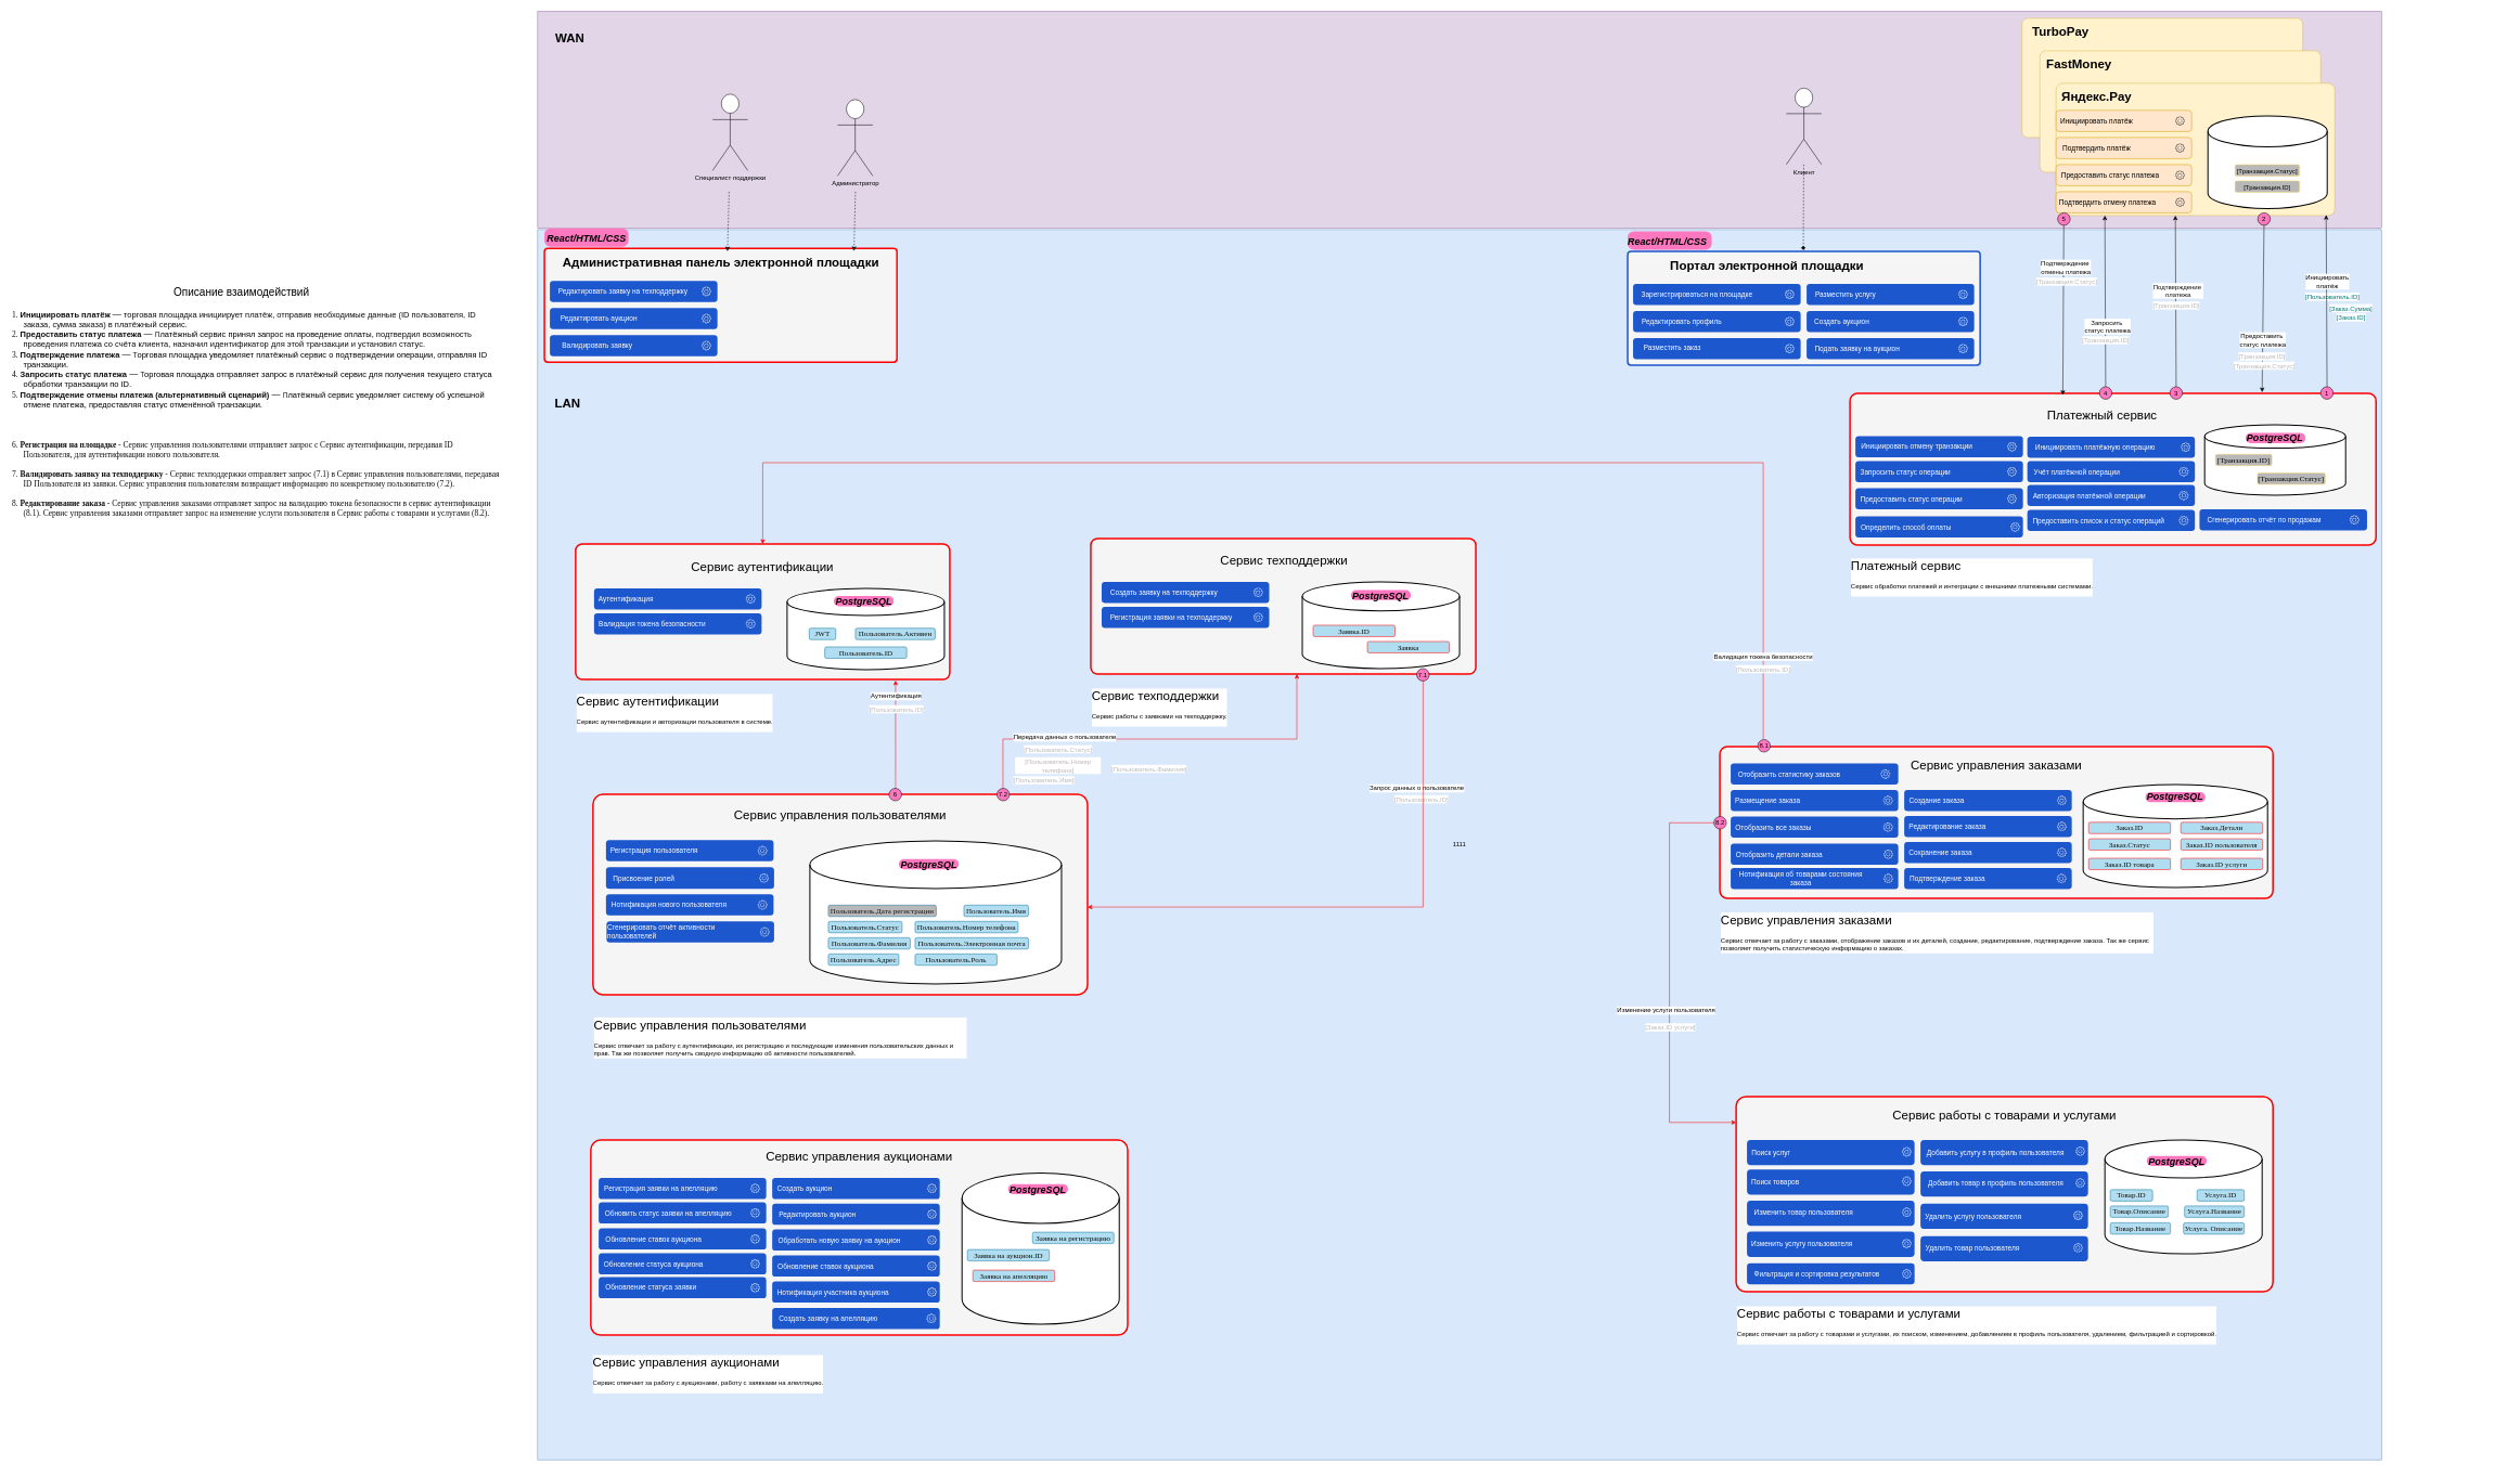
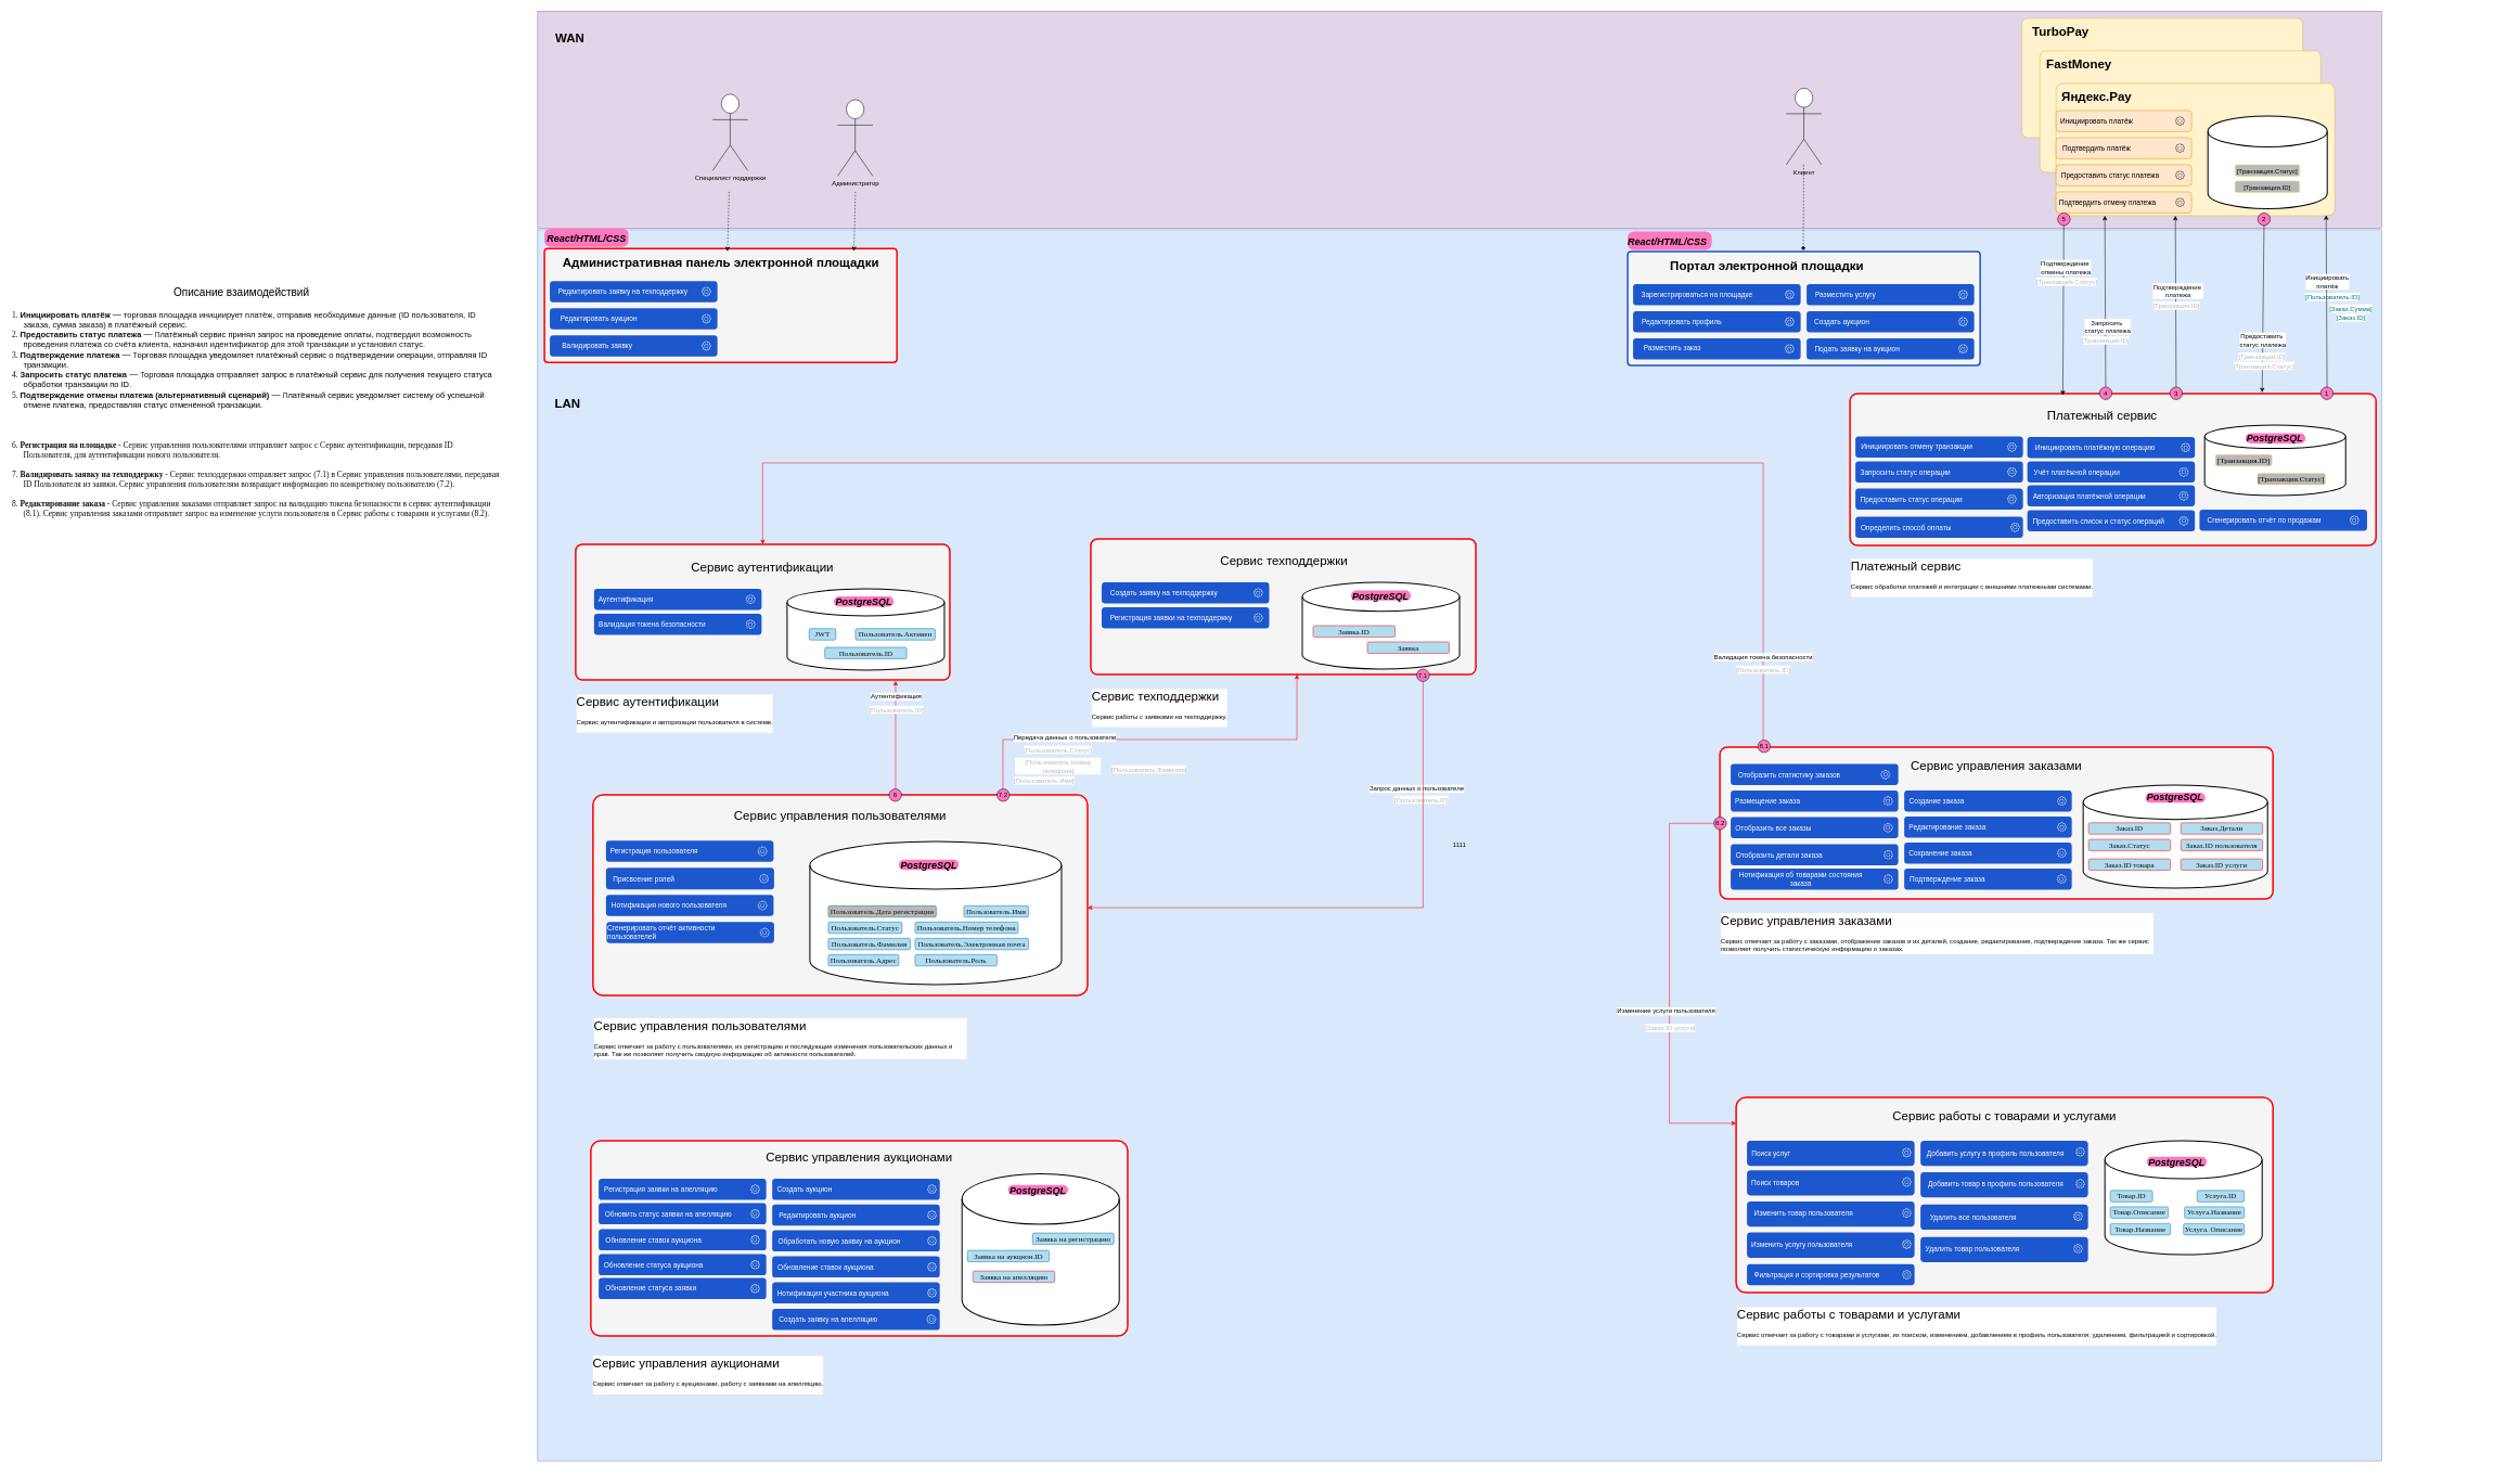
- <mxCell id="356" value="&lt;h1 style=&quot;margin-top: 0px;&quot;&gt;&lt;span style=&quot;font-size: 23px; font-weight: 400; text-align: center;&quot;&gt;Сервис управления пользователями&lt;/span&gt;&lt;br&gt;&lt;/h1&gt;&lt;p&gt;Сервис отвечает за работу с аутентификации, их регистрацию и последующие изменения пользовательских данных и прав. Так же позволяет получить сводную информацию об активности пользователей.&lt;/p&gt;" style="text;html=1;whiteSpace=wrap;overflow=hidden;rounded=0;labelBackgroundColor=default;" vertex="1" parent="355"><mxGeometry y="404.5" width="690" height="80" as="geometry" /></mxCell>
+ <mxCell id="356" value="&lt;h1 style=&quot;margin-top: 0px;&quot;&gt;&lt;span style=&quot;font-size: 23px; font-weight: 400; text-align: center;&quot;&gt;Сервис управления пользователями&lt;/span&gt;&lt;br&gt;&lt;/h1&gt;&lt;p&gt;Сервис отвечает за работу с пользователями, их регистрацию и последующие изменения пользовательских данных и прав. Так же позволяет получить сводную информацию об активности пользователей.&lt;/p&gt;" style="text;html=1;whiteSpace=wrap;overflow=hidden;rounded=0;labelBackgroundColor=default;" vertex="1" parent="355"><mxGeometry y="404.5" width="690" height="80" as="geometry" /></mxCell>
- <mxCell id="286" value="Удалить услугу пользователя" style="text;html=1;align=center;verticalAlign=middle;whiteSpace=wrap;rounded=1;fontSize=13;fontColor=#FFFFFF;strokeColor=none;" parent="283" vertex="1"><mxGeometry x="3" y="5.374" width="189" height="35.825" as="geometry" /></mxCell>
+ <mxCell id="286" value="Удалить все пользователя" style="text;html=1;align=center;verticalAlign=middle;whiteSpace=wrap;rounded=1;fontSize=13;fontColor=#FFFFFF;strokeColor=none;" parent="283" vertex="1"><mxGeometry x="3" y="5.374" width="189" height="35.825" as="geometry" /></mxCell>
